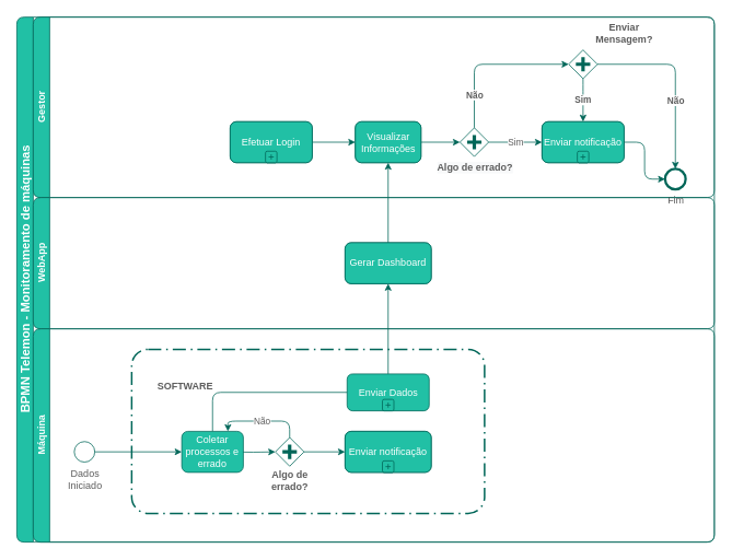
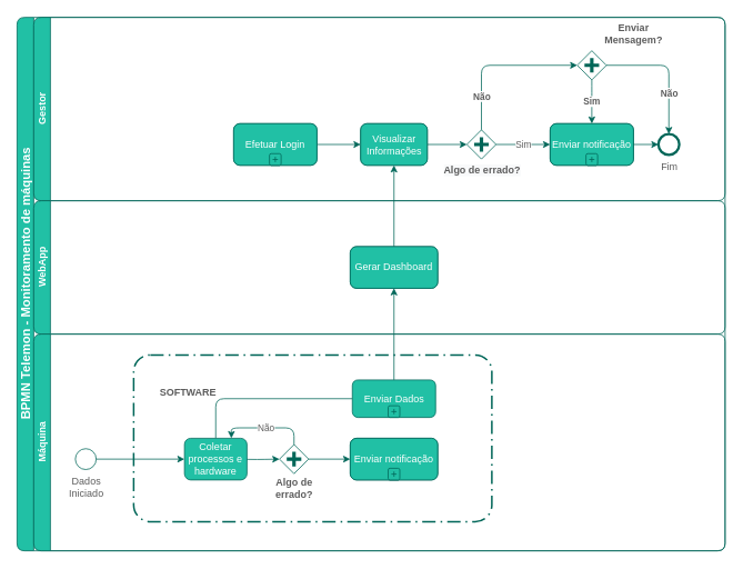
- <mxCell id="14" value="Fim" style="shape=mxgraph.bpmn.shape;html=1;verticalLabelPosition=bottom;verticalAlign=top;align=center;perimeter=ellipsePerimeter;outlineConnect=0;outline=end;symbol=general;strokeColor=#006658;fontColor=#5C5C5C;rounded=1;fillColor=none;" vertex="1" parent="3"><mxGeometry x="770" y="185" width="25" height="25" as="geometry" /></mxCell>
+ <mxCell id="14" value="Fim" style="shape=mxgraph.bpmn.shape;html=1;verticalLabelPosition=bottom;verticalAlign=top;align=center;perimeter=ellipsePerimeter;outlineConnect=0;outline=end;symbol=general;strokeColor=#006658;fontColor=#5C5C5C;rounded=1;fillColor=none;" vertex="1" parent="3"><mxGeometry x="750" y="140" width="25" height="25" as="geometry" /></mxCell>
- <mxCell id="43" value="Coletar processos e errado" style="shape=ext;html=1;whiteSpace=wrap;fillColor=#21C0A5;strokeColor=#006658;rounded=1;fontColor=#FFFFFF;" vertex="1" parent="21"><mxGeometry x="181" y="125" width="75" height="50" as="geometry" /></mxCell>
+ <mxCell id="43" value="Coletar processos e hardware" style="shape=ext;html=1;whiteSpace=wrap;fillColor=#21C0A5;strokeColor=#006658;rounded=1;fontColor=#FFFFFF;" vertex="1" parent="21"><mxGeometry x="181" y="125" width="75" height="50" as="geometry" /></mxCell>
